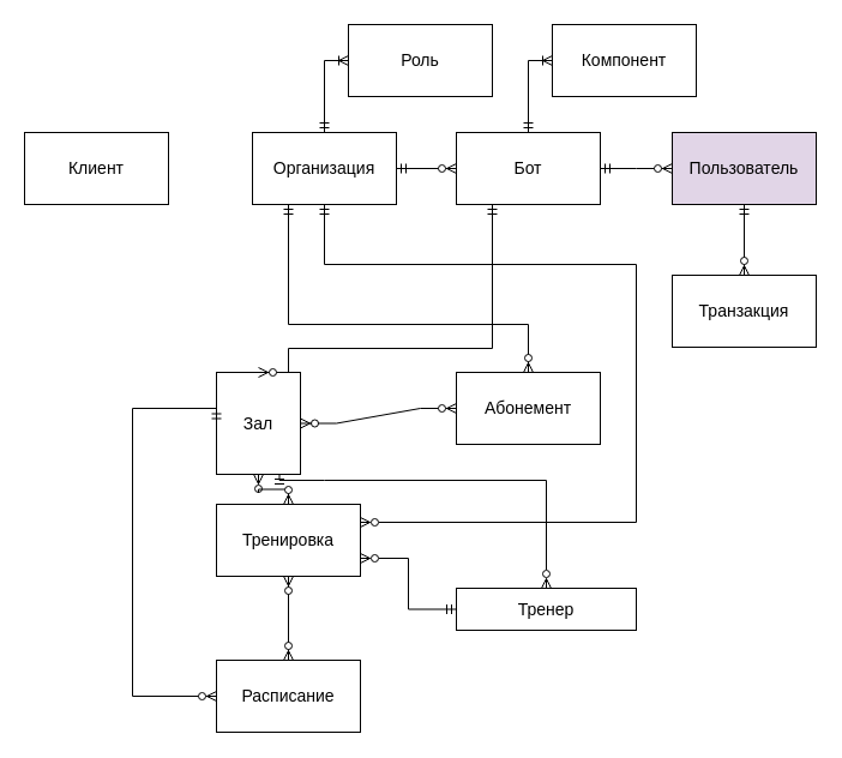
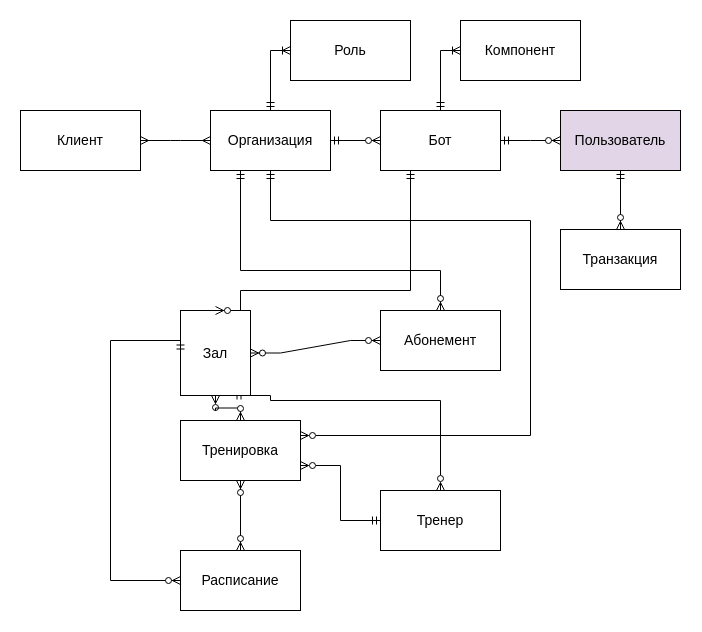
+ <mxCell id="13" value="" style="edgeStyle=entityRelationEdgeStyle;fontSize=12;html=1;endArrow=ERmany;startArrow=ERmany;rounded=0;exitX=1;exitY=0.5;exitDx=0;exitDy=0;entryX=0;entryY=0.5;entryDx=0;entryDy=0;" edge="1" parent="1" source="2" target="3"><mxGeometry width="100" height="100" relative="1" as="geometry"><mxPoint x="350" y="390" as="sourcePoint" /><mxPoint x="450" y="290" as="targetPoint" /></mxGeometry></mxCell>
- <mxCell id="25" value="Тренер" style="rounded=0;whiteSpace=wrap;html=1;fontSize=14;" vertex="1" parent="1"><mxGeometry x="380" y="490" width="150" height="35" as="geometry" /></mxCell>
+ <mxCell id="25" value="Тренер" style="rounded=0;whiteSpace=wrap;html=1;fontSize=14;" vertex="1" parent="1"><mxGeometry x="380" y="490" width="120" height="60" as="geometry" /></mxCell>
